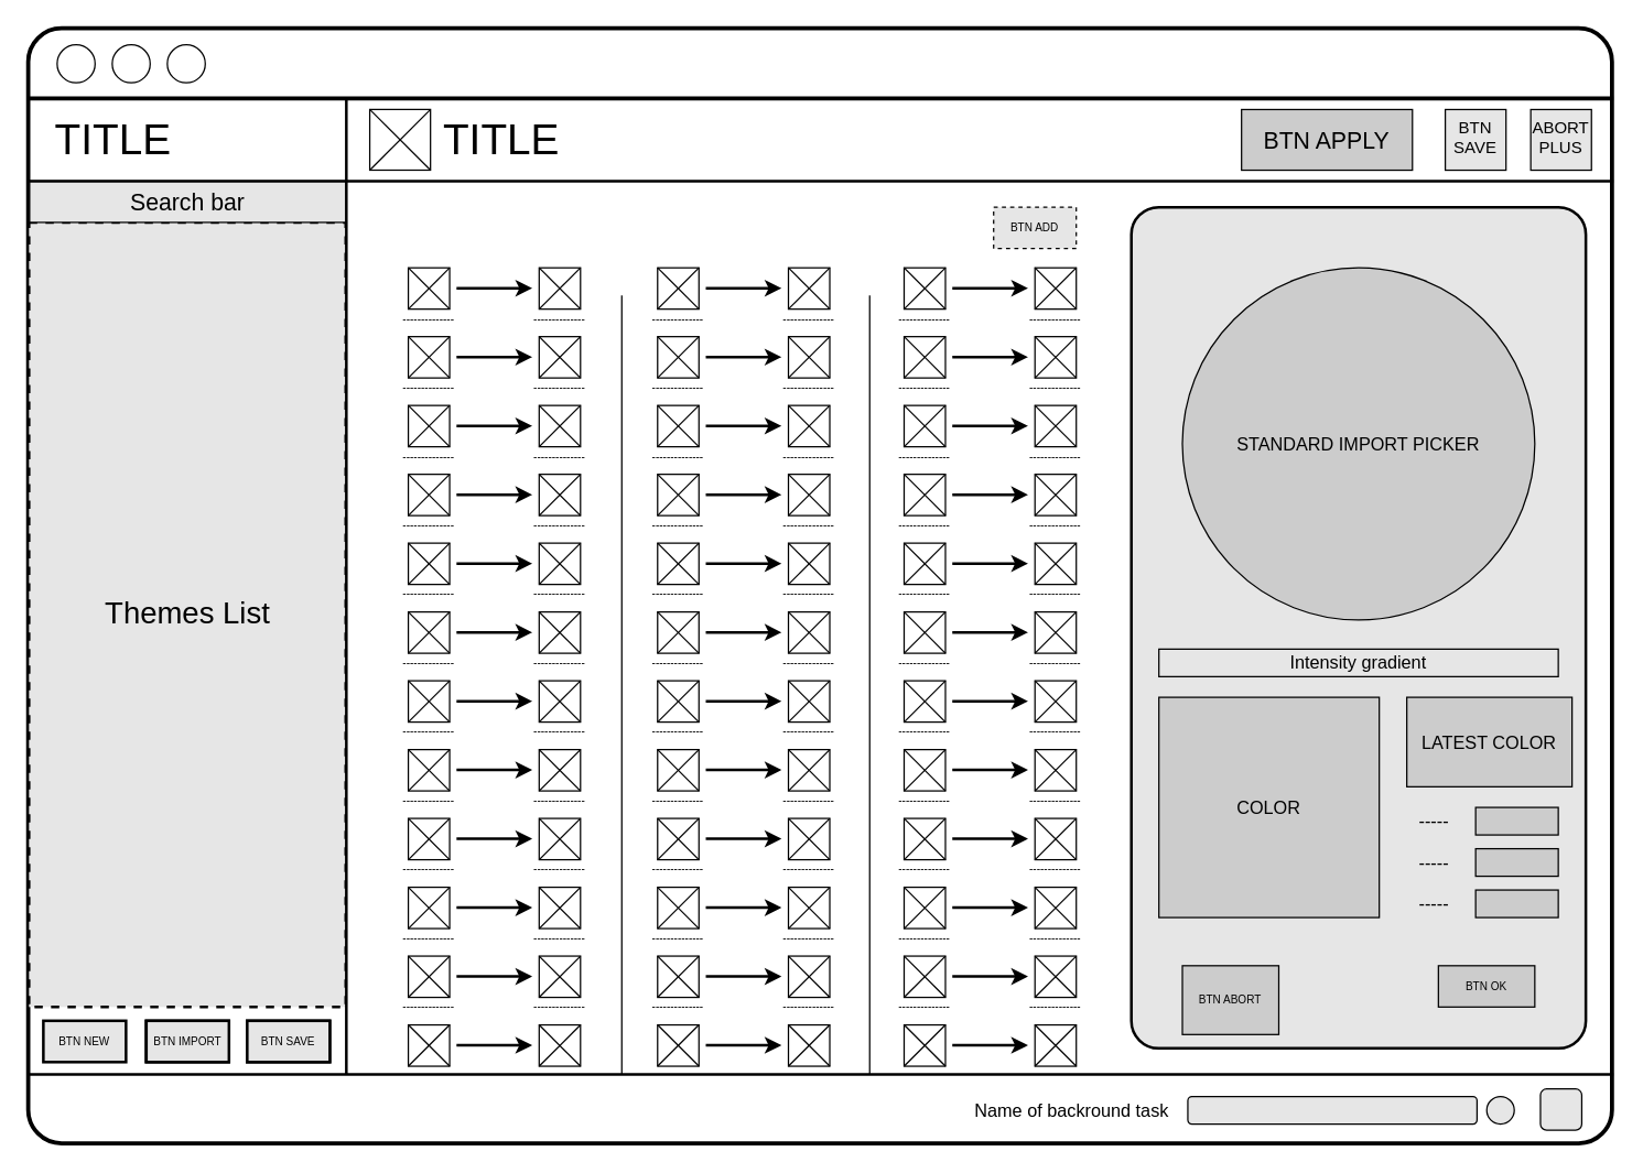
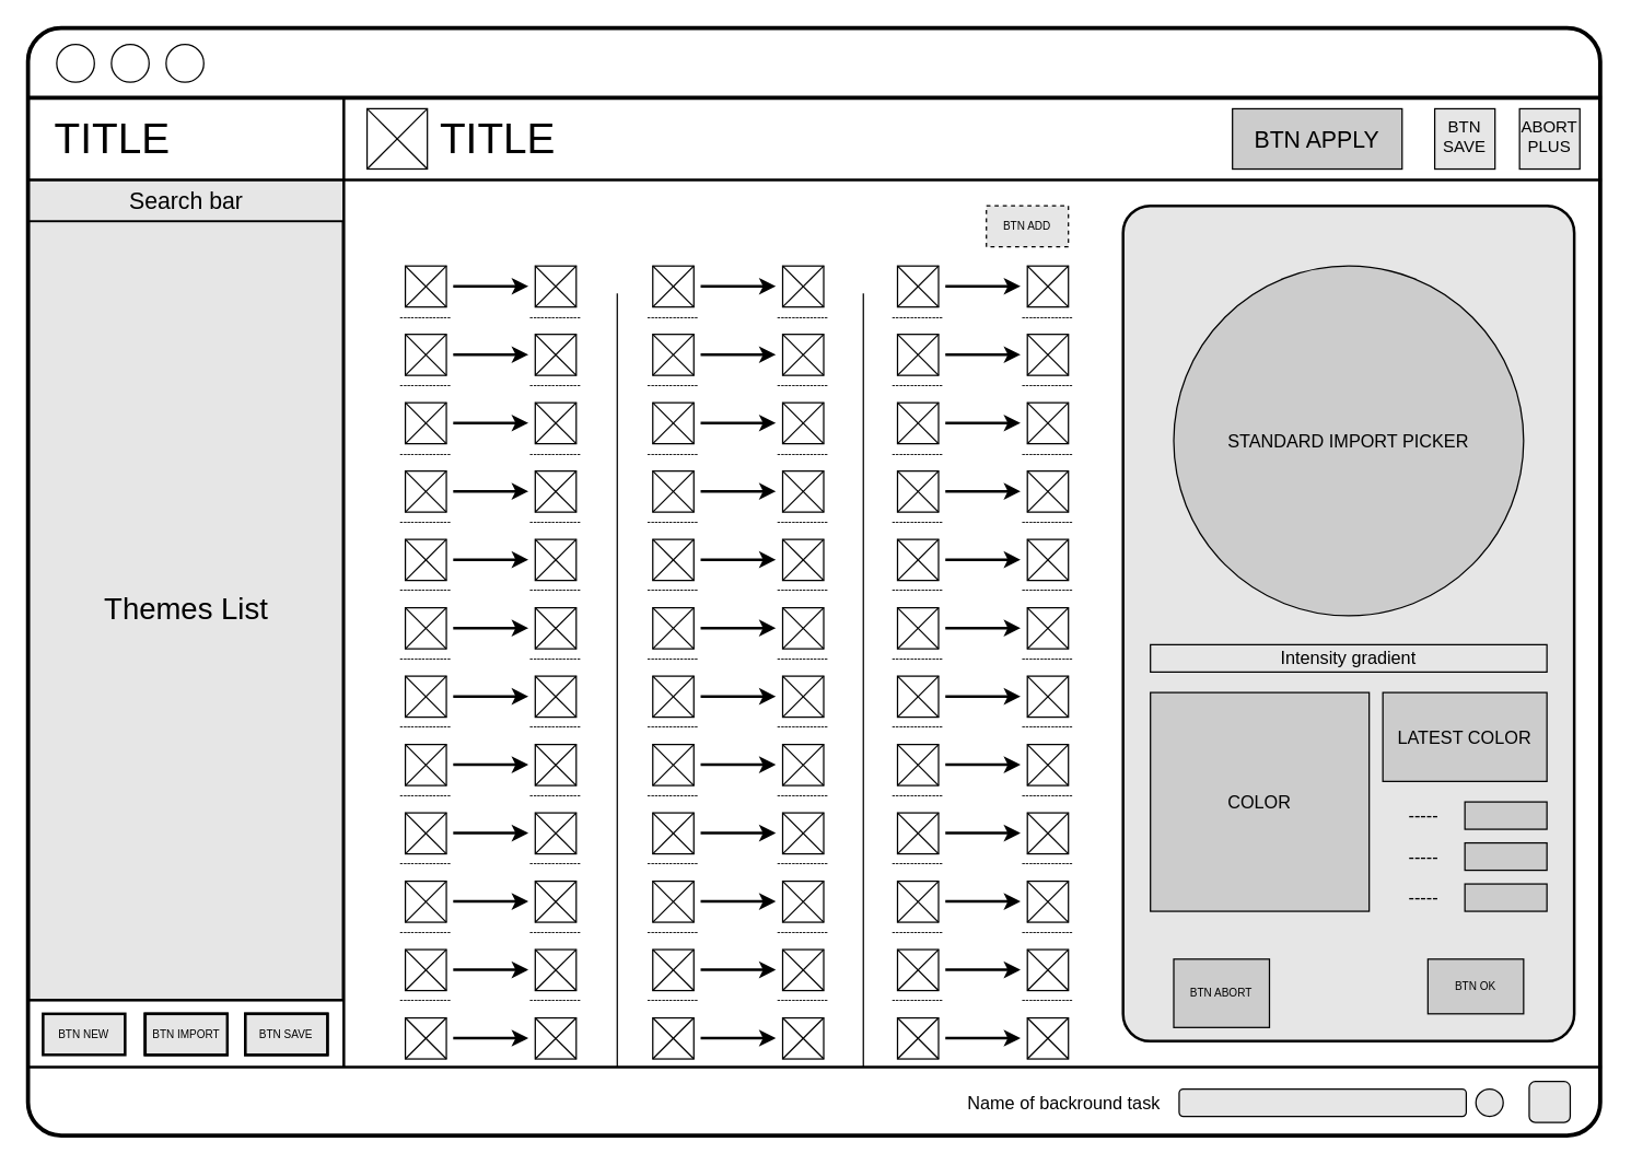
- <mxCell id="9" value="Themes List" style="rounded=0;whiteSpace=wrap;html=1;fontSize=22;fillColor=#E6E6E6;strokeWidth=2;dashed=1;" parent="1" vertex="1"><mxGeometry x="20.56" y="161" width="230" height="570" as="geometry" /></mxCell>
+ <mxCell id="9" value="Themes List" style="rounded=0;whiteSpace=wrap;html=1;fontSize=22;fillColor=#E6E6E6;strokeWidth=2;" parent="1" vertex="1"><mxGeometry x="20.56" y="161" width="230" height="570" as="geometry" /></mxCell>
- <mxCell id="37" value="LATEST COLOR" style="rounded=0;whiteSpace=wrap;html=1;fontSize=13;strokeWidth=1;fillColor=#CCCCCC;" parent="1" vertex="1"><mxGeometry x="1021" y="506" width="120" height="65" as="geometry" /></mxCell>
+ <mxCell id="37" value="LATEST COLOR" style="rounded=0;whiteSpace=wrap;html=1;fontSize=13;strokeWidth=1;fillColor=#CCCCCC;" parent="1" vertex="1"><mxGeometry x="1011" y="506" width="120" height="65" as="geometry" /></mxCell>
- <mxCell id="28" value="&lt;font style=&quot;font-size: 8px&quot;&gt;BTN OK&lt;/font&gt;" style="rounded=0;whiteSpace=wrap;html=1;fontSize=9;strokeWidth=1;fillColor=#CCCCCC;align=center;verticalAlign=middle;" parent="1" vertex="1"><mxGeometry x="1043.95" y="701" width="70" height="30" as="geometry" /></mxCell>
+ <mxCell id="28" value="&lt;font style=&quot;font-size: 8px&quot;&gt;BTN OK&lt;/font&gt;" style="rounded=0;whiteSpace=wrap;html=1;fontSize=9;strokeWidth=1;fillColor=#CCCCCC;align=center;verticalAlign=middle;" parent="1" vertex="1"><mxGeometry x="1043.95" y="701" width="70" height="40" as="geometry" /></mxCell>
